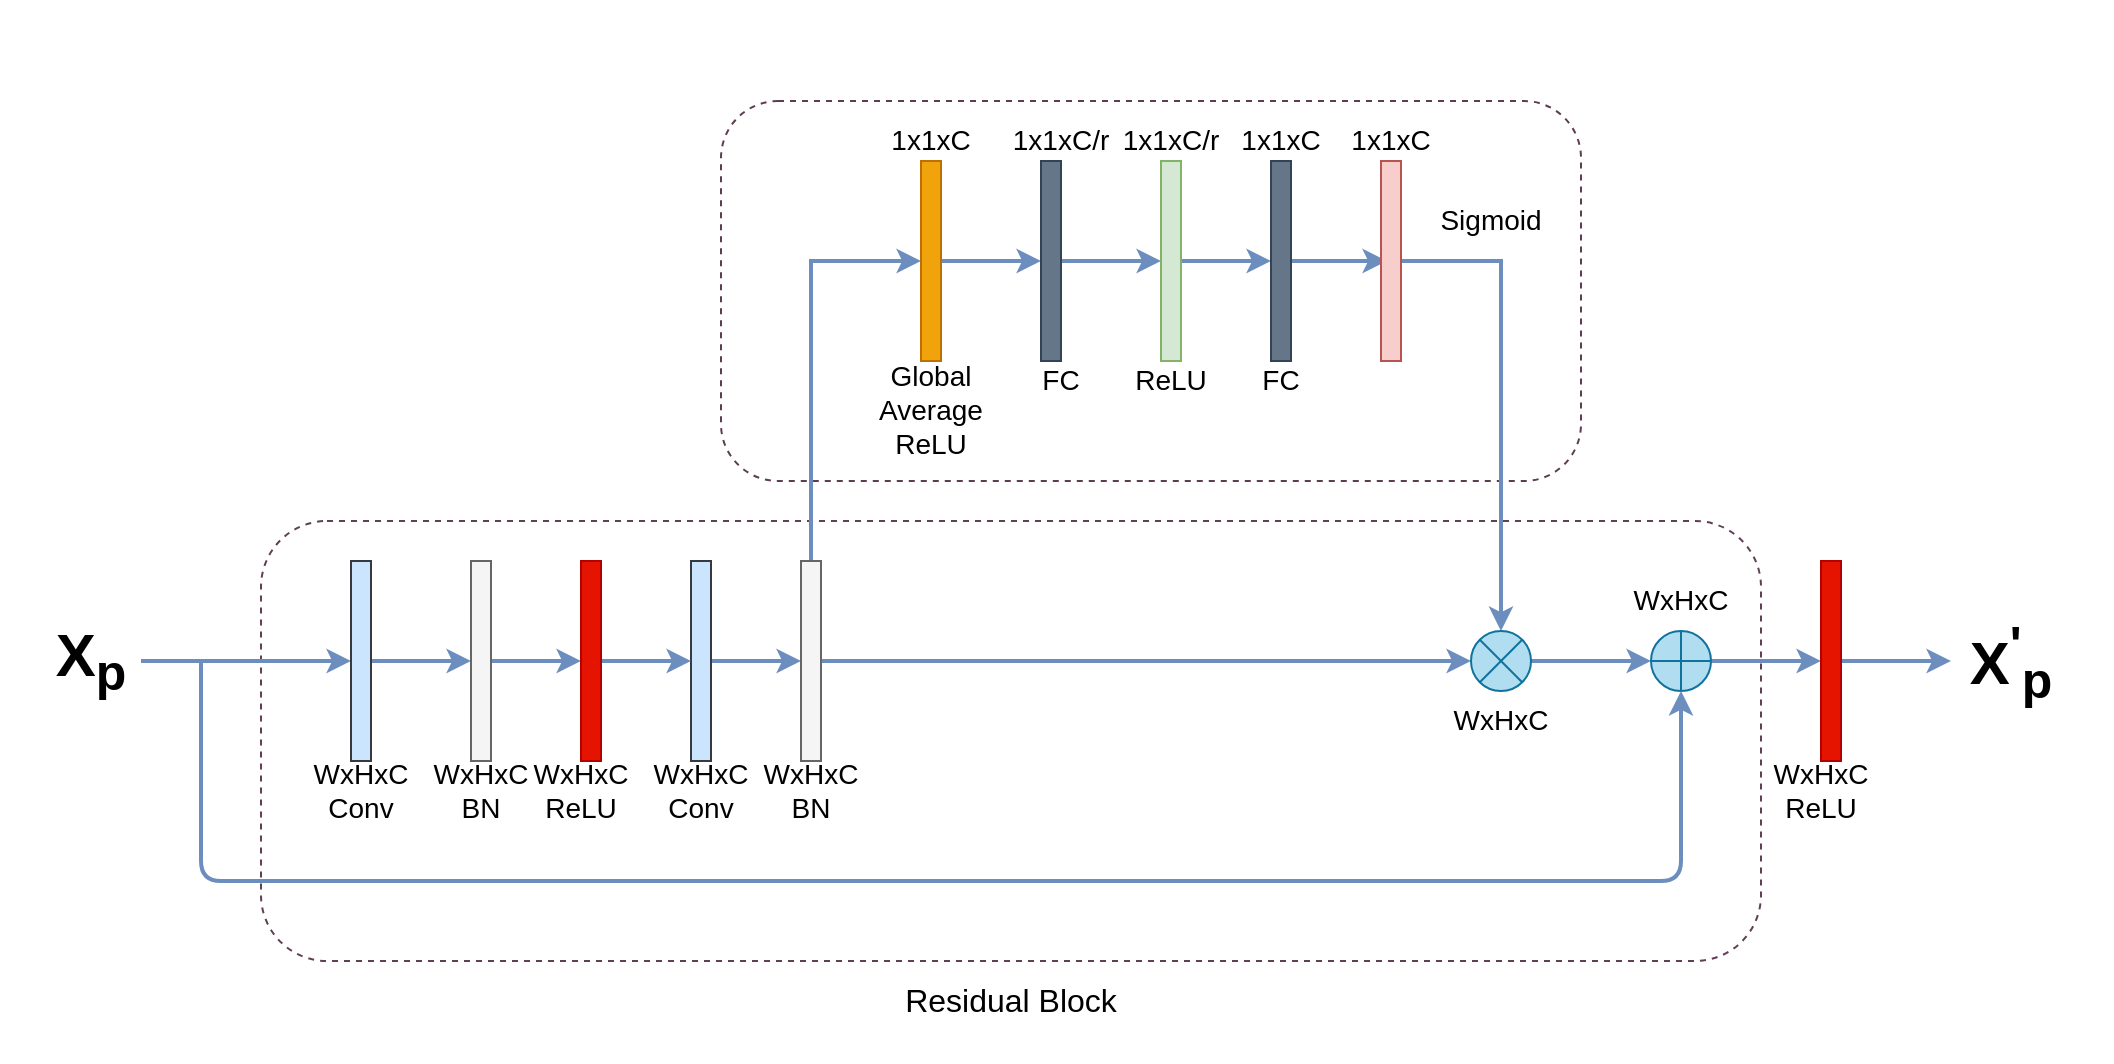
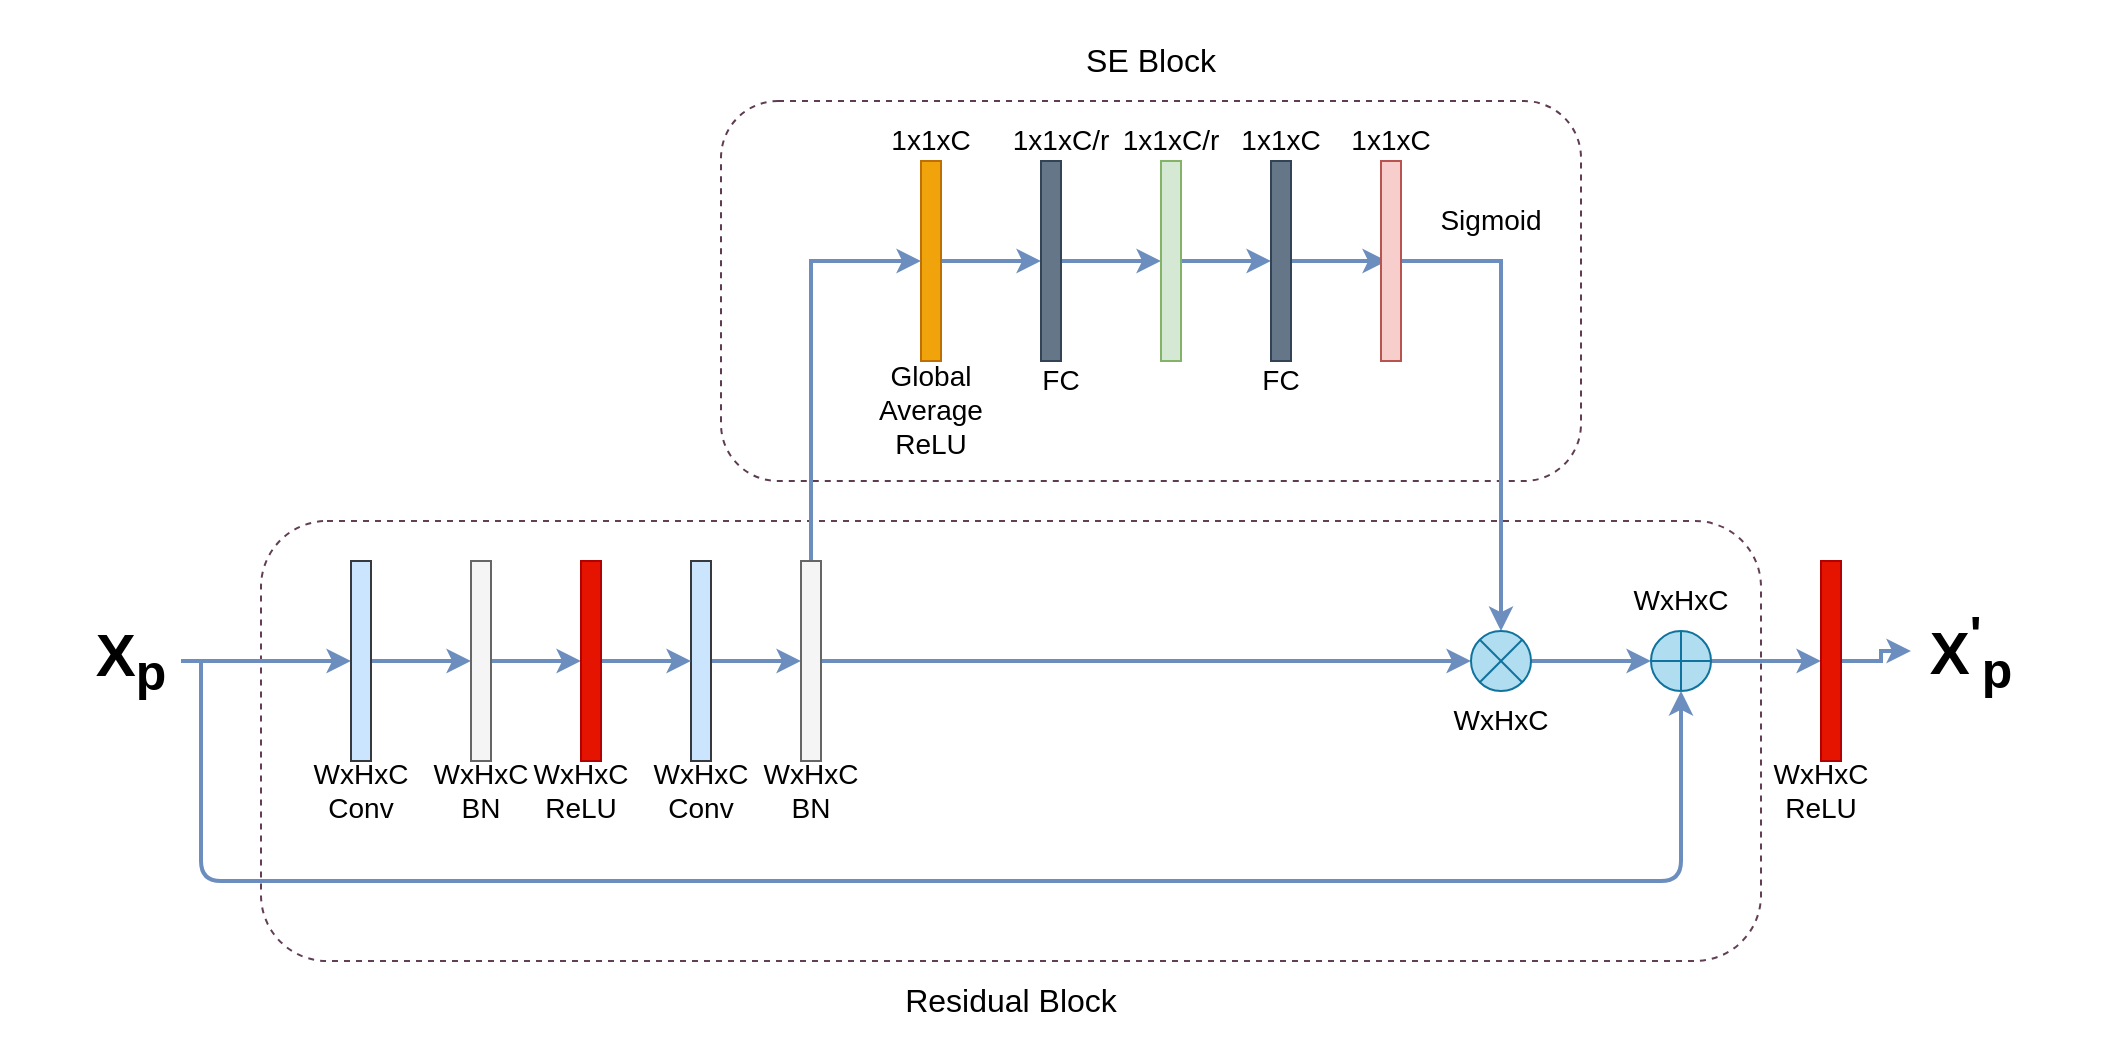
+ <mxCell id="40" value="SE Block" style="text;html=1;resizable=0;autosize=1;align=center;verticalAlign=middle;points=[];fillColor=none;strokeColor=none;rounded=0;fontSize=16;" parent="1" vertex="1"><mxGeometry x="535" y="20" width="80" height="20" as="geometry" /></mxCell>
- <mxCell id="36" value="ReLU" style="text;html=1;resizable=0;autosize=1;align=center;verticalAlign=middle;points=[];fillColor=none;strokeColor=none;rounded=0;fontSize=14;" parent="1" vertex="1"><mxGeometry x="560" y="180" width="50" height="20" as="geometry" /></mxCell>
- <mxCell id="31" value="&lt;b style=&quot;font-size: 30px&quot;&gt;X&lt;sub&gt;p&lt;/sub&gt;&lt;/b&gt;" style="text;html=1;resizable=0;autosize=1;align=center;verticalAlign=middle;points=[];fillColor=none;strokeColor=none;rounded=0;fontSize=30;" parent="1" vertex="1"><mxGeometry x="20" y="305" width="50" height="50" as="geometry" /></mxCell>
+ <mxCell id="31" value="&lt;b style=&quot;font-size: 30px&quot;&gt;X&lt;sub&gt;p&lt;/sub&gt;&lt;/b&gt;" style="text;html=1;resizable=0;autosize=1;align=center;verticalAlign=middle;points=[];fillColor=none;strokeColor=none;rounded=0;fontSize=30;" parent="1" vertex="1"><mxGeometry x="40" y="305" width="50" height="50" as="geometry" /></mxCell>
- <mxCell id="29" value="&lt;b style=&quot;font-size: 30px&quot;&gt;X&lt;sup&gt;'&lt;/sup&gt;&lt;sub&gt;p&lt;/sub&gt;&lt;/b&gt;" style="text;html=1;resizable=0;autosize=1;align=center;verticalAlign=middle;points=[];fillColor=none;strokeColor=none;rounded=0;fontSize=30;" parent="1" vertex="1"><mxGeometry x="975" y="300" width="60" height="60" as="geometry" /></mxCell>
+ <mxCell id="29" value="&lt;b style=&quot;font-size: 30px&quot;&gt;X&lt;sup&gt;'&lt;/sup&gt;&lt;sub&gt;p&lt;/sub&gt;&lt;/b&gt;" style="text;html=1;resizable=0;autosize=1;align=center;verticalAlign=middle;points=[];fillColor=none;strokeColor=none;rounded=0;fontSize=30;" parent="1" vertex="1"><mxGeometry x="955" y="295" width="60" height="60" as="geometry" /></mxCell>
